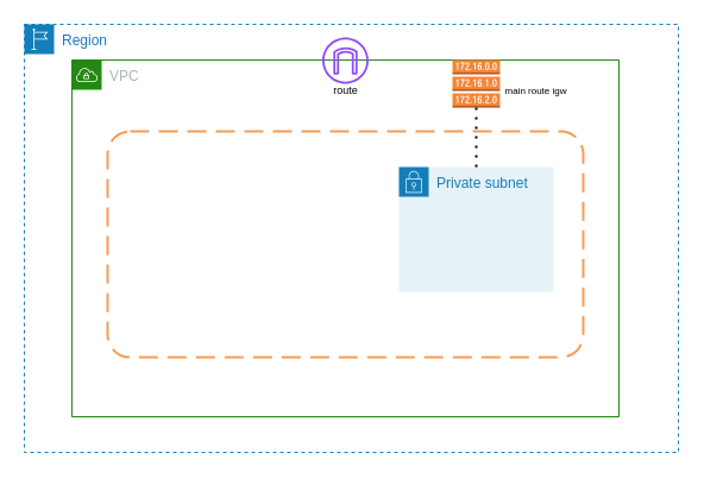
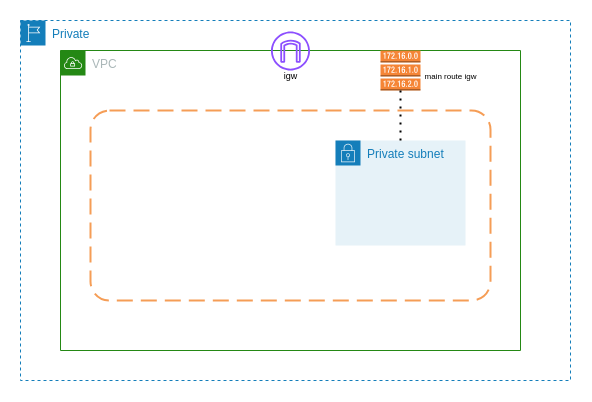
- <mxCell id="3" value="Region" style="points=[[0,0],[0.25,0],[0.5,0],[0.75,0],[1,0],[1,0.25],[1,0.5],[1,0.75],[1,1],[0.75,1],[0.5,1],[0.25,1],[0,1],[0,0.75],[0,0.5],[0,0.25]];outlineConnect=0;gradientColor=none;html=1;whiteSpace=wrap;fontSize=12;fontStyle=0;container=1;pointerEvents=0;collapsible=0;recursiveResize=0;shape=mxgraph.aws4.group;grIcon=mxgraph.aws4.group_region;strokeColor=#147EBA;fillColor=none;verticalAlign=top;align=left;spacingLeft=30;fontColor=#147EBA;dashed=1;" vertex="1" parent="1"><mxGeometry x="20" y="20" width="550" height="360" as="geometry" /></mxCell>
+ <mxCell id="3" value="Private" style="points=[[0,0],[0.25,0],[0.5,0],[0.75,0],[1,0],[1,0.25],[1,0.5],[1,0.75],[1,1],[0.75,1],[0.5,1],[0.25,1],[0,1],[0,0.75],[0,0.5],[0,0.25]];outlineConnect=0;gradientColor=none;html=1;whiteSpace=wrap;fontSize=12;fontStyle=0;container=1;pointerEvents=0;collapsible=0;recursiveResize=0;shape=mxgraph.aws4.group;grIcon=mxgraph.aws4.group_region;strokeColor=#147EBA;fillColor=none;verticalAlign=top;align=left;spacingLeft=30;fontColor=#147EBA;dashed=1;" vertex="1" parent="1"><mxGeometry x="20" y="20" width="550" height="360" as="geometry" /></mxCell>
- <mxCell id="10" value="&lt;font style=&quot;font-size: 9px;&quot;&gt;route&lt;/font&gt;" style="text;html=1;align=center;verticalAlign=middle;resizable=0;points=[];autosize=1;strokeColor=none;fillColor=none;" vertex="1" parent="3"><mxGeometry x="250" y="40" width="40" height="30" as="geometry" /></mxCell>
+ <mxCell id="10" value="&lt;font style=&quot;font-size: 9px;&quot;&gt;igw&lt;/font&gt;" style="text;html=1;align=center;verticalAlign=middle;resizable=0;points=[];autosize=1;strokeColor=none;fillColor=none;" vertex="1" parent="3"><mxGeometry x="250" y="40" width="40" height="30" as="geometry" /></mxCell>
